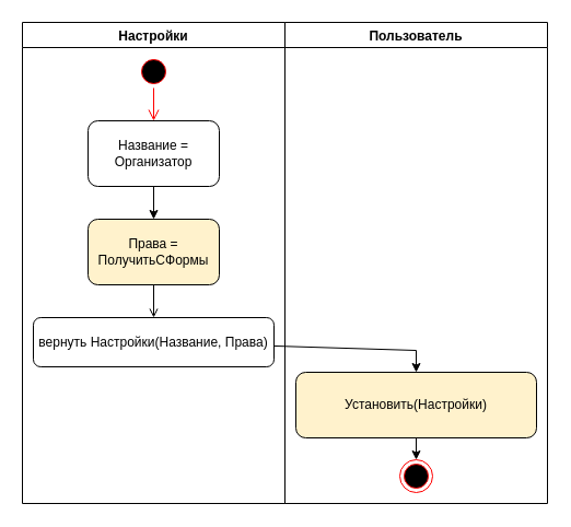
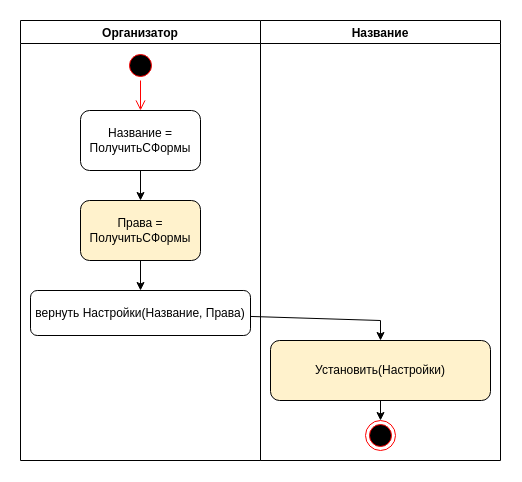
- <mxCell id="2" value="Настройки" style="swimlane;" vertex="1" parent="1"><mxGeometry x="20" y="20" width="240" height="440" as="geometry" /></mxCell>
+ <mxCell id="2" value="Организатор" style="swimlane;" vertex="1" parent="1"><mxGeometry x="20" y="20" width="240" height="440" as="geometry" /></mxCell>
- <mxCell id="10" value="Пользователь" style="swimlane;" vertex="1" parent="1"><mxGeometry x="260" y="20" width="240" height="440" as="geometry" /></mxCell>
+ <mxCell id="10" value="Название" style="swimlane;" vertex="1" parent="1"><mxGeometry x="260" y="20" width="240" height="440" as="geometry" /></mxCell>
- <mxCell id="5" value="Название = Организатор" style="rounded=1;whiteSpace=wrap;html=1;" vertex="1" parent="2"><mxGeometry x="60" y="90" width="120" height="60" as="geometry" /></mxCell>
+ <mxCell id="5" value="Название = ПолучитьСФормы" style="rounded=1;whiteSpace=wrap;html=1;" vertex="1" parent="2"><mxGeometry x="60" y="90" width="120" height="60" as="geometry" /></mxCell>
- <mxCell id="8" value="" style="endArrow=open;html=1;rounded=0;" edge="1" parent="2" source="6" target="9"><mxGeometry width="50" height="50" relative="1" as="geometry"><mxPoint x="130" y="160" as="sourcePoint" /><mxPoint x="130" y="190" as="targetPoint" /></mxGeometry></mxCell>
+ <mxCell id="8" value="" style="endArrow=classic;html=1;rounded=0;" edge="1" parent="2" source="6" target="9"><mxGeometry width="50" height="50" relative="1" as="geometry"><mxPoint x="130" y="160" as="sourcePoint" /><mxPoint x="130" y="190" as="targetPoint" /></mxGeometry></mxCell>
